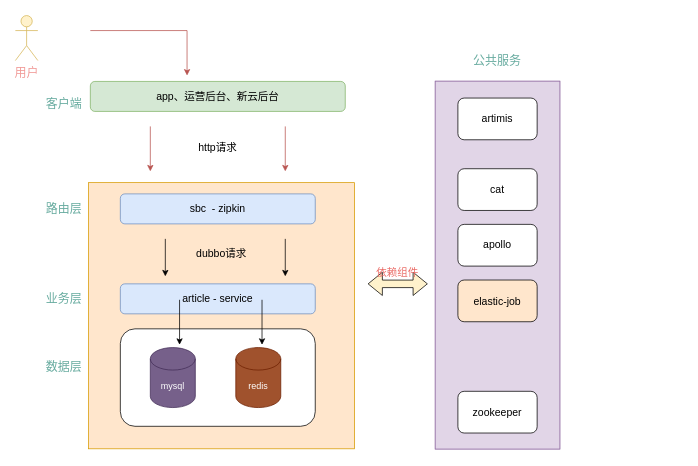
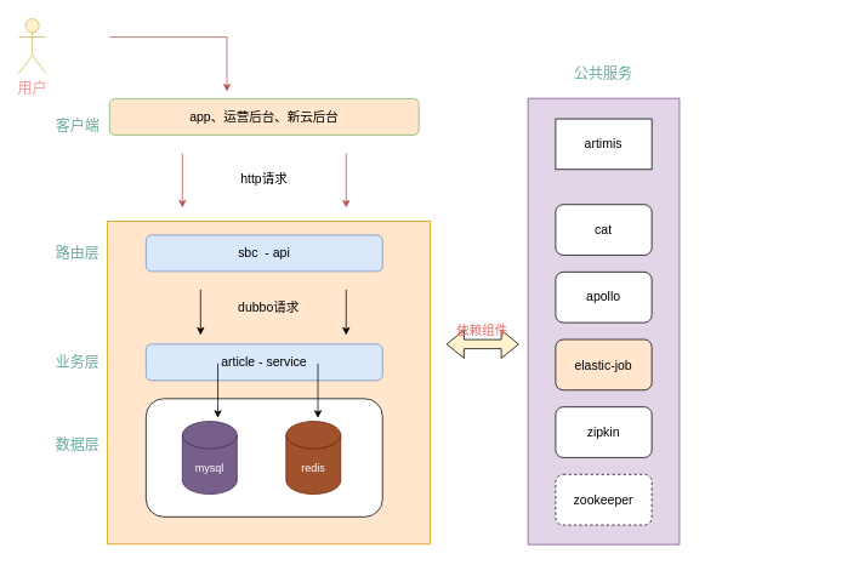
- <mxCell id="8" value="&lt;font style=&quot;font-size: 14px&quot;&gt;app、运营后台、新云后台&lt;/font&gt;" style="rounded=1;whiteSpace=wrap;html=1;fillColor=#d5e8d4;strokeColor=#82b366;" vertex="1" parent="1"><mxGeometry x="120" y="107.83" width="340" height="40" as="geometry" /></mxCell>
+ <mxCell id="8" value="&lt;font style=&quot;font-size: 14px&quot;&gt;app、运营后台、新云后台&lt;/font&gt;" style="rounded=1;whiteSpace=wrap;html=1;fillColor=#ffe6cc;strokeColor=#82b366;" vertex="1" parent="1"><mxGeometry x="120" y="107.83" width="340" height="40" as="geometry" /></mxCell>
- <mxCell id="26" value="&lt;font style=&quot;font-size: 14px&quot;&gt;artimis&lt;/font&gt;" style="rounded=1;whiteSpace=wrap;html=1;" vertex="1" parent="24"><mxGeometry x="30.258" y="22.485" width="105.714" height="55.662" as="geometry" /></mxCell>
+ <mxCell id="26" value="&lt;font style=&quot;font-size: 14px&quot;&gt;artimis&lt;/font&gt;" style="whiteSpace=wrap;html=1;rounded=0;" vertex="1" parent="24"><mxGeometry x="30.258" y="22.485" width="105.714" height="55.662" as="geometry" /></mxCell>
- <mxCell id="4" value="&lt;font style=&quot;font-size: 14px&quot;&gt;sbc&amp;nbsp; - zipkin&lt;/font&gt;" style="rounded=1;whiteSpace=wrap;html=1;fillColor=#dae8fc;strokeColor=#6c8ebf;" vertex="1" parent="1"><mxGeometry x="160" y="257.83" width="260" height="40" as="geometry" /></mxCell>
+ <mxCell id="4" value="&lt;font style=&quot;font-size: 14px&quot;&gt;sbc&amp;nbsp; - api&lt;/font&gt;" style="rounded=1;whiteSpace=wrap;html=1;fillColor=#dae8fc;strokeColor=#6c8ebf;" vertex="1" parent="1"><mxGeometry x="160" y="257.83" width="260" height="40" as="geometry" /></mxCell>
+ <mxCell id="30" value="zipkin" style="rounded=1;whiteSpace=wrap;html=1;fontSize=14;" vertex="1" parent="24"><mxGeometry x="30.258" y="339.41" width="105.714" height="55.662" as="geometry" /></mxCell>
- <mxCell id="31" value="zookeeper" style="rounded=1;whiteSpace=wrap;html=1;fontSize=14;" vertex="1" parent="24"><mxGeometry x="30.258" y="413.626" width="105.714" height="55.662" as="geometry" /></mxCell>
+ <mxCell id="31" value="zookeeper" style="rounded=1;whiteSpace=wrap;html=1;fontSize=14;dashed=1;" vertex="1" parent="24"><mxGeometry x="30.258" y="413.626" width="105.714" height="55.662" as="geometry" /></mxCell>
